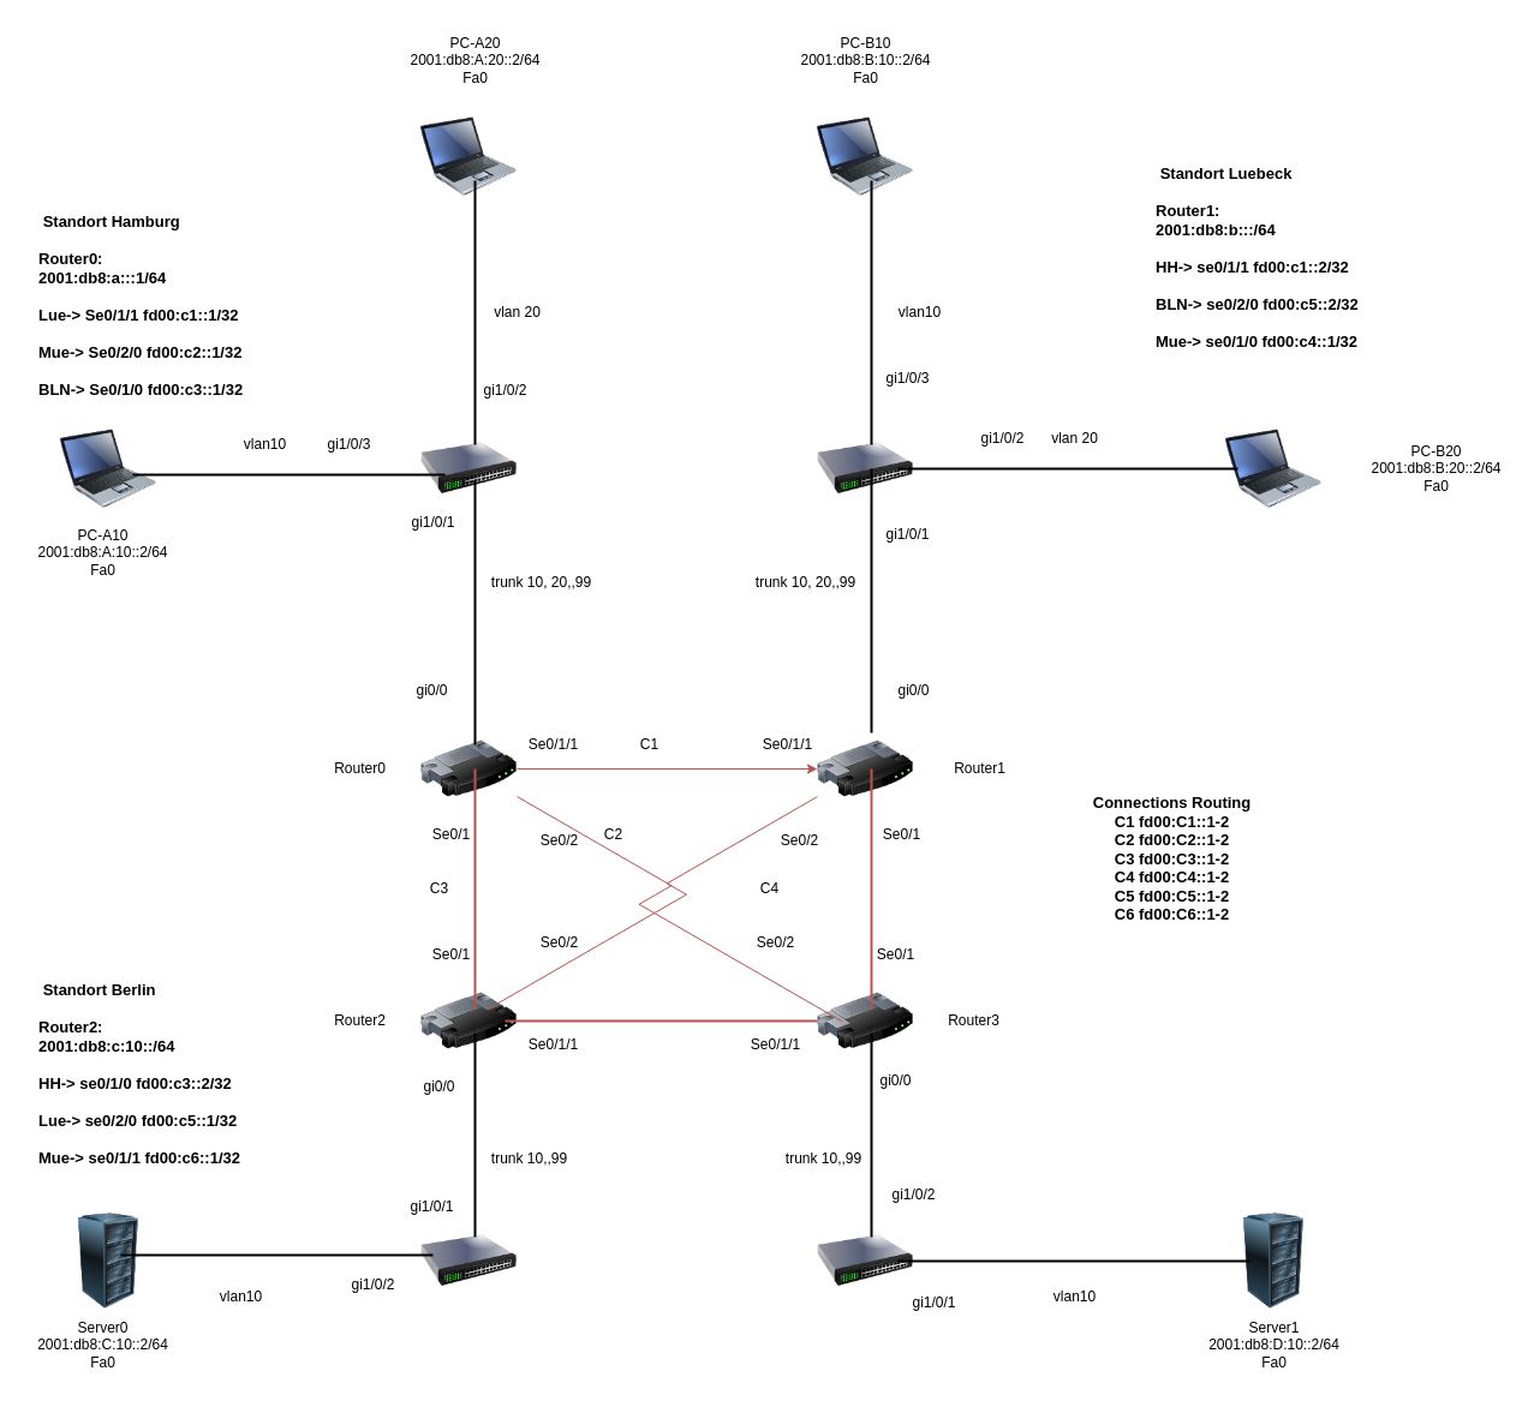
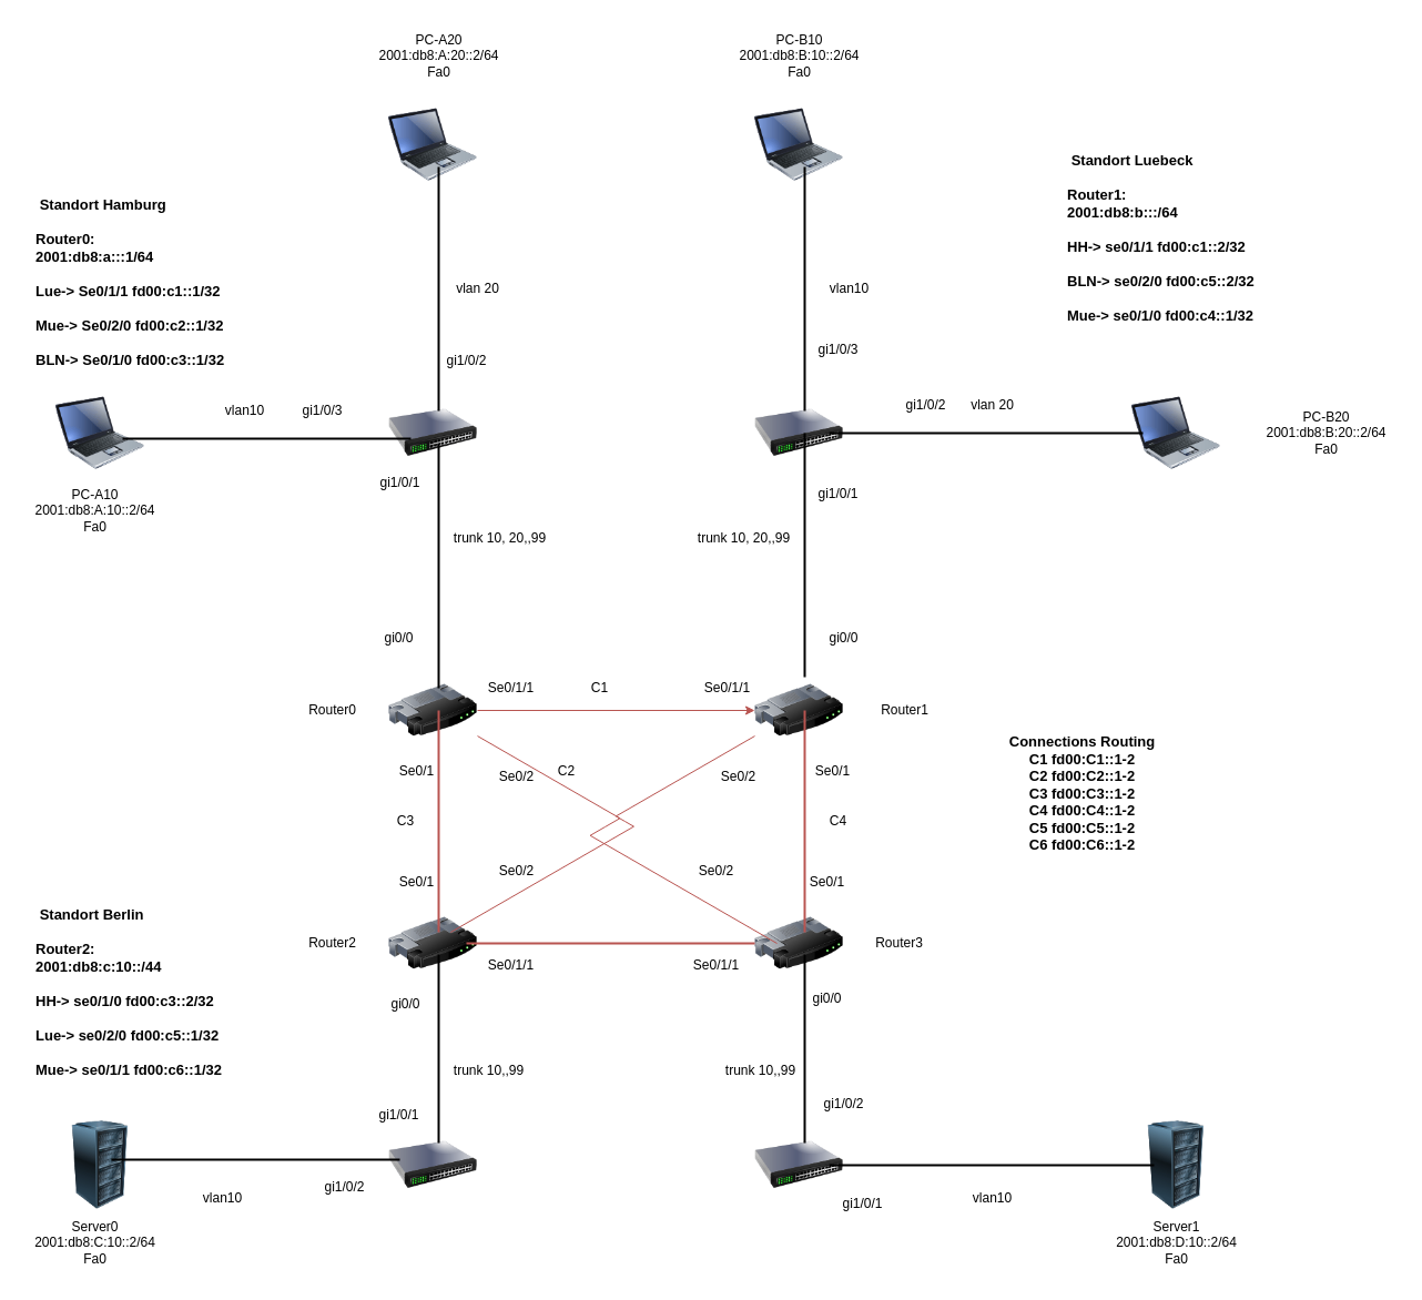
- <mxCell id="78" value="&lt;div&gt;C4&lt;/div&gt;" style="text;html=1;align=center;verticalAlign=middle;resizable=0;points=[];autosize=1;strokeColor=none;fillColor=none;" vertex="1" parent="1"><mxGeometry x="620" y="725" width="40" height="30" as="geometry" /></mxCell>
+ <mxCell id="78" value="&lt;div&gt;C4&lt;/div&gt;" style="text;html=1;align=center;verticalAlign=middle;resizable=0;points=[];autosize=1;strokeColor=none;fillColor=none;" vertex="1" parent="1"><mxGeometry x="735" y="725" width="40" height="30" as="geometry" /></mxCell>
- <mxCell id="30" value="&lt;p style=&quot;margin: 0px; text-indent: 0px; font-size: 13px;&quot;&gt;&lt;font style=&quot;font-size: 13px;&quot;&gt;&lt;b&gt;&lt;span style=&quot;white-space: pre;&quot;&gt; &lt;/span&gt;Standort Berlin&lt;/b&gt;&lt;/font&gt;&lt;/p&gt;&lt;p style=&quot;margin: 0px; text-indent: 0px; font-size: 13px;&quot;&gt;&lt;font style=&quot;font-size: 13px;&quot;&gt;&lt;b&gt;&lt;br&gt;&lt;/b&gt;&lt;/font&gt;&lt;/p&gt;&lt;p style=&quot;margin: 0px; text-indent: 0px; font-size: 13px;&quot;&gt;&lt;font style=&quot;font-size: 13px;&quot;&gt;&lt;b&gt;Router2:&lt;br&gt;&lt;/b&gt;&lt;/font&gt;&lt;/p&gt;&lt;p style=&quot;margin: 0px; text-indent: 0px; font-size: 13px;&quot;&gt;&lt;font style=&quot;font-size: 13px;&quot;&gt;&lt;b&gt;2001:db8:c:10::/64&lt;/b&gt;&lt;/font&gt;&lt;/p&gt;&lt;font style=&quot;font-size: 13px;&quot;&gt;&lt;b&gt;&lt;br&gt;&lt;/b&gt;&lt;/font&gt;&lt;p style=&quot;margin: 0px; text-indent: 0px; font-size: 13px;&quot;&gt;&lt;font style=&quot;font-size: 13px;&quot;&gt;&lt;b&gt;HH-&amp;gt; se0/1/0 fd00:c3::2/32&lt;/b&gt;&lt;/font&gt;&lt;/p&gt;&lt;font style=&quot;font-size: 13px;&quot;&gt;&lt;b&gt;&lt;br&gt;&lt;/b&gt;&lt;/font&gt;&lt;p style=&quot;margin: 0px; text-indent: 0px; font-size: 13px;&quot;&gt;&lt;font style=&quot;font-size: 13px;&quot;&gt;&lt;b&gt;Lue-&amp;gt; se0/2/0 fd00:c5::1/32&lt;/b&gt;&lt;/font&gt;&lt;/p&gt;&lt;font style=&quot;font-size: 13px;&quot;&gt;&lt;b&gt;&lt;br&gt;&lt;/b&gt;&lt;/font&gt;&lt;p style=&quot;margin: 0px; text-indent: 0px; font-size: 13px;&quot;&gt;&lt;font style=&quot;font-size: 13px;&quot;&gt;&lt;b&gt;Mue-&amp;gt; se0/1/1 fd00:c6::1/32&lt;/b&gt;&lt;/font&gt;&lt;/p&gt;" style="text;whiteSpace=wrap;html=1;" vertex="1" parent="1"><mxGeometry x="30" y="810" width="180" height="120" as="geometry" /></mxCell>
+ <mxCell id="30" value="&lt;p style=&quot;margin: 0px; text-indent: 0px; font-size: 13px;&quot;&gt;&lt;font style=&quot;font-size: 13px;&quot;&gt;&lt;b&gt;&lt;span style=&quot;white-space: pre;&quot;&gt; &lt;/span&gt;Standort Berlin&lt;/b&gt;&lt;/font&gt;&lt;/p&gt;&lt;p style=&quot;margin: 0px; text-indent: 0px; font-size: 13px;&quot;&gt;&lt;font style=&quot;font-size: 13px;&quot;&gt;&lt;b&gt;&lt;br&gt;&lt;/b&gt;&lt;/font&gt;&lt;/p&gt;&lt;p style=&quot;margin: 0px; text-indent: 0px; font-size: 13px;&quot;&gt;&lt;font style=&quot;font-size: 13px;&quot;&gt;&lt;b&gt;Router2:&lt;br&gt;&lt;/b&gt;&lt;/font&gt;&lt;/p&gt;&lt;p style=&quot;margin: 0px; text-indent: 0px; font-size: 13px;&quot;&gt;&lt;font style=&quot;font-size: 13px;&quot;&gt;&lt;b&gt;2001:db8:c:10::/44&lt;/b&gt;&lt;/font&gt;&lt;/p&gt;&lt;font style=&quot;font-size: 13px;&quot;&gt;&lt;b&gt;&lt;br&gt;&lt;/b&gt;&lt;/font&gt;&lt;p style=&quot;margin: 0px; text-indent: 0px; font-size: 13px;&quot;&gt;&lt;font style=&quot;font-size: 13px;&quot;&gt;&lt;b&gt;HH-&amp;gt; se0/1/0 fd00:c3::2/32&lt;/b&gt;&lt;/font&gt;&lt;/p&gt;&lt;font style=&quot;font-size: 13px;&quot;&gt;&lt;b&gt;&lt;br&gt;&lt;/b&gt;&lt;/font&gt;&lt;p style=&quot;margin: 0px; text-indent: 0px; font-size: 13px;&quot;&gt;&lt;font style=&quot;font-size: 13px;&quot;&gt;&lt;b&gt;Lue-&amp;gt; se0/2/0 fd00:c5::1/32&lt;/b&gt;&lt;/font&gt;&lt;/p&gt;&lt;font style=&quot;font-size: 13px;&quot;&gt;&lt;b&gt;&lt;br&gt;&lt;/b&gt;&lt;/font&gt;&lt;p style=&quot;margin: 0px; text-indent: 0px; font-size: 13px;&quot;&gt;&lt;font style=&quot;font-size: 13px;&quot;&gt;&lt;b&gt;Mue-&amp;gt; se0/1/1 fd00:c6::1/32&lt;/b&gt;&lt;/font&gt;&lt;/p&gt;" style="text;whiteSpace=wrap;html=1;" vertex="1" parent="1"><mxGeometry x="30" y="810" width="180" height="120" as="geometry" /></mxCell>
